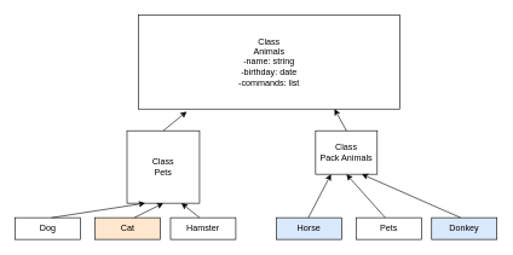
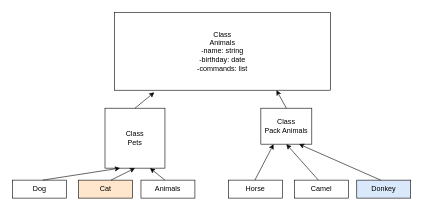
- <mxCell id="9" value="Hamster" style="rounded=0;whiteSpace=wrap;html=1;" vertex="1" parent="1"><mxGeometry x="234" y="300" width="90" height="30" as="geometry" /></mxCell>
+ <mxCell id="9" value="Animals" style="rounded=0;whiteSpace=wrap;html=1;" vertex="1" parent="1"><mxGeometry x="234" y="300" width="90" height="30" as="geometry" /></mxCell>
- <mxCell id="10" value="Horse" style="rounded=0;whiteSpace=wrap;html=1;fillColor=#dae8fc;" vertex="1" parent="1"><mxGeometry x="380" y="300" width="90" height="30" as="geometry" /></mxCell>
+ <mxCell id="10" value="Horse" style="rounded=0;whiteSpace=wrap;html=1;" vertex="1" parent="1"><mxGeometry x="380" y="300" width="90" height="30" as="geometry" /></mxCell>
- <mxCell id="11" value="Pets" style="rounded=0;whiteSpace=wrap;html=1;" vertex="1" parent="1"><mxGeometry x="490" y="300" width="90" height="30" as="geometry" /></mxCell>
+ <mxCell id="11" value="Camel" style="rounded=0;whiteSpace=wrap;html=1;" vertex="1" parent="1"><mxGeometry x="490" y="300" width="90" height="30" as="geometry" /></mxCell>
